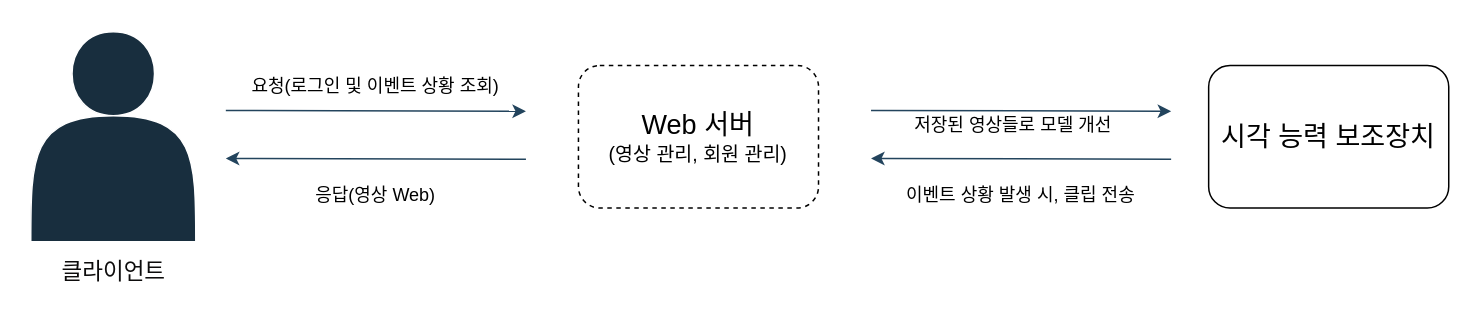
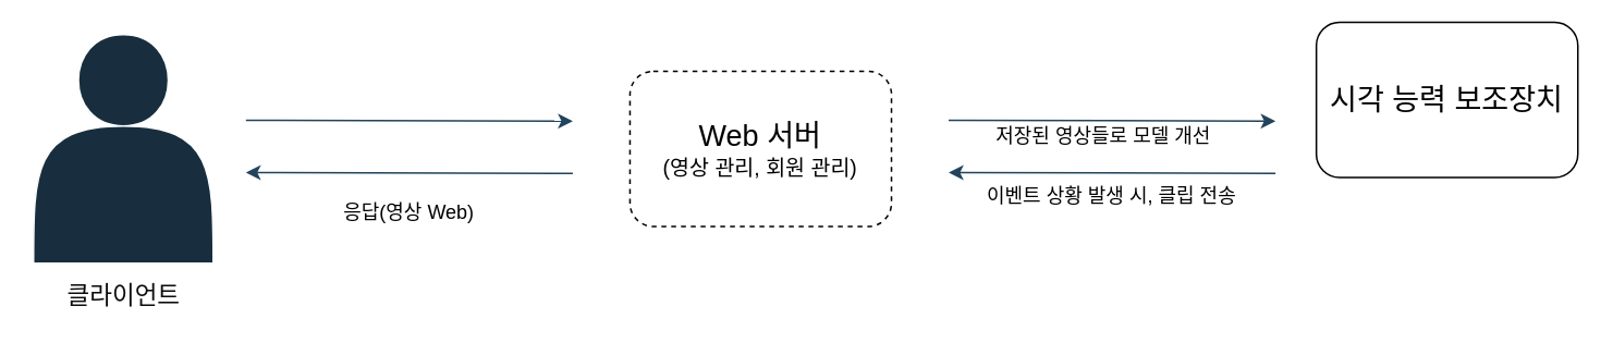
- <mxCell id="5" value="요청(로그인 및 이벤트 상황 조회)" style="text;html=1;strokeColor=none;fillColor=none;align=center;verticalAlign=middle;whiteSpace=wrap;rounded=0;fontSize=12;labelBackgroundColor=none;fontColor=#000000;" vertex="1" parent="1"><mxGeometry x="165" y="41" width="170" height="32" as="geometry" /></mxCell>
- <mxCell id="13" value="&lt;font color=&quot;#000000&quot;&gt;&lt;span style=&quot;font-size: 18px;&quot;&gt;시각 능력 보조장치&lt;/span&gt;&lt;br&gt;&lt;/font&gt;" style="rounded=1;whiteSpace=wrap;html=1;strokeColor=#000000;fontColor=#FFFFFF;fillColor=default;" vertex="1" parent="1"><mxGeometry x="805" y="43" width="160" height="95" as="geometry" /></mxCell>
+ <mxCell id="13" value="&lt;font color=&quot;#000000&quot;&gt;&lt;span style=&quot;font-size: 18px;&quot;&gt;시각 능력 보조장치&lt;/span&gt;&lt;br&gt;&lt;/font&gt;" style="rounded=1;whiteSpace=wrap;html=1;strokeColor=#000000;fontColor=#FFFFFF;fillColor=default;" vertex="1" parent="1"><mxGeometry x="805" y="13" width="160" height="95" as="geometry" /></mxCell>
- <mxCell id="8" value="이벤트 상황 발생 시, 클립 전송" style="text;html=1;strokeColor=none;fillColor=none;align=center;verticalAlign=middle;whiteSpace=wrap;rounded=0;fontSize=12;labelBackgroundColor=none;fontColor=#000000;" vertex="1" parent="1"><mxGeometry x="595" y="115" width="170" height="30" as="geometry" /></mxCell>
+ <mxCell id="8" value="이벤트 상황 발생 시, 클립 전송" style="text;html=1;strokeColor=none;fillColor=none;align=center;verticalAlign=middle;whiteSpace=wrap;rounded=0;fontSize=12;labelBackgroundColor=none;fontColor=#000000;" vertex="1" parent="1"><mxGeometry x="595" y="105" width="170" height="30" as="geometry" /></mxCell>
